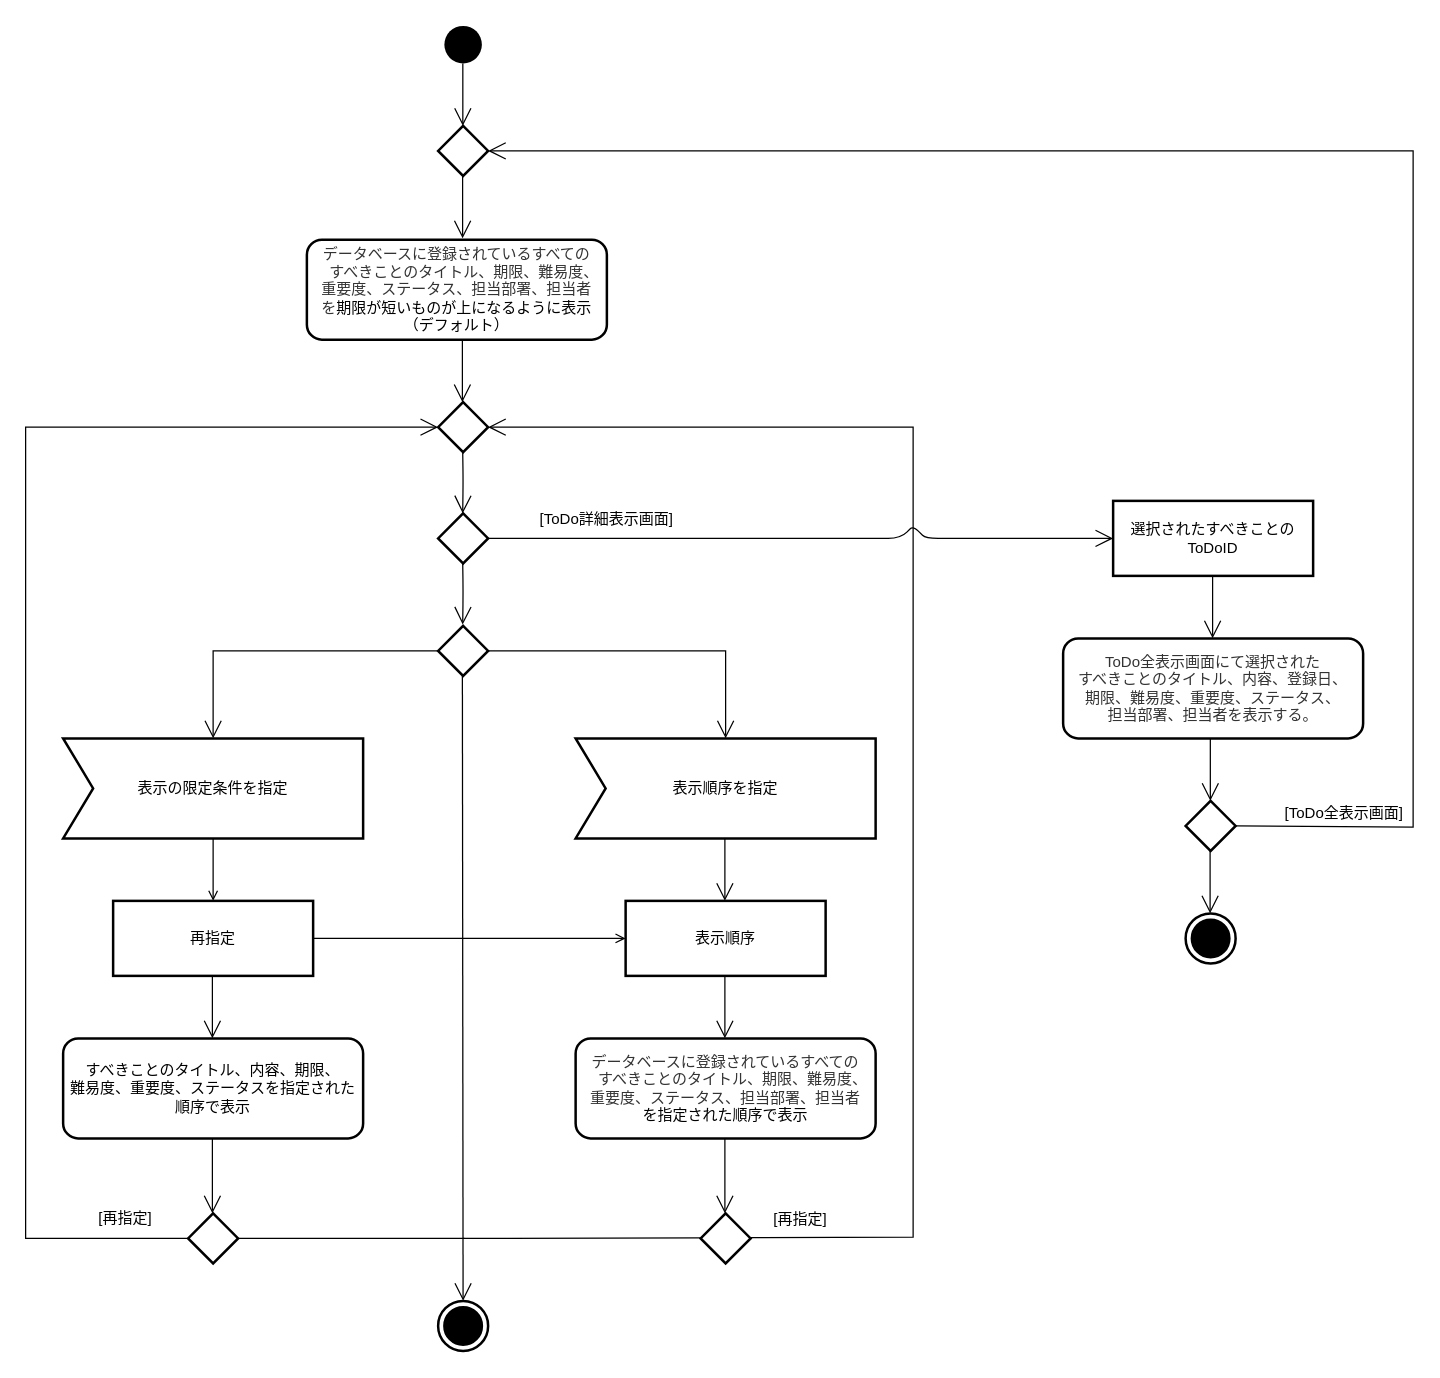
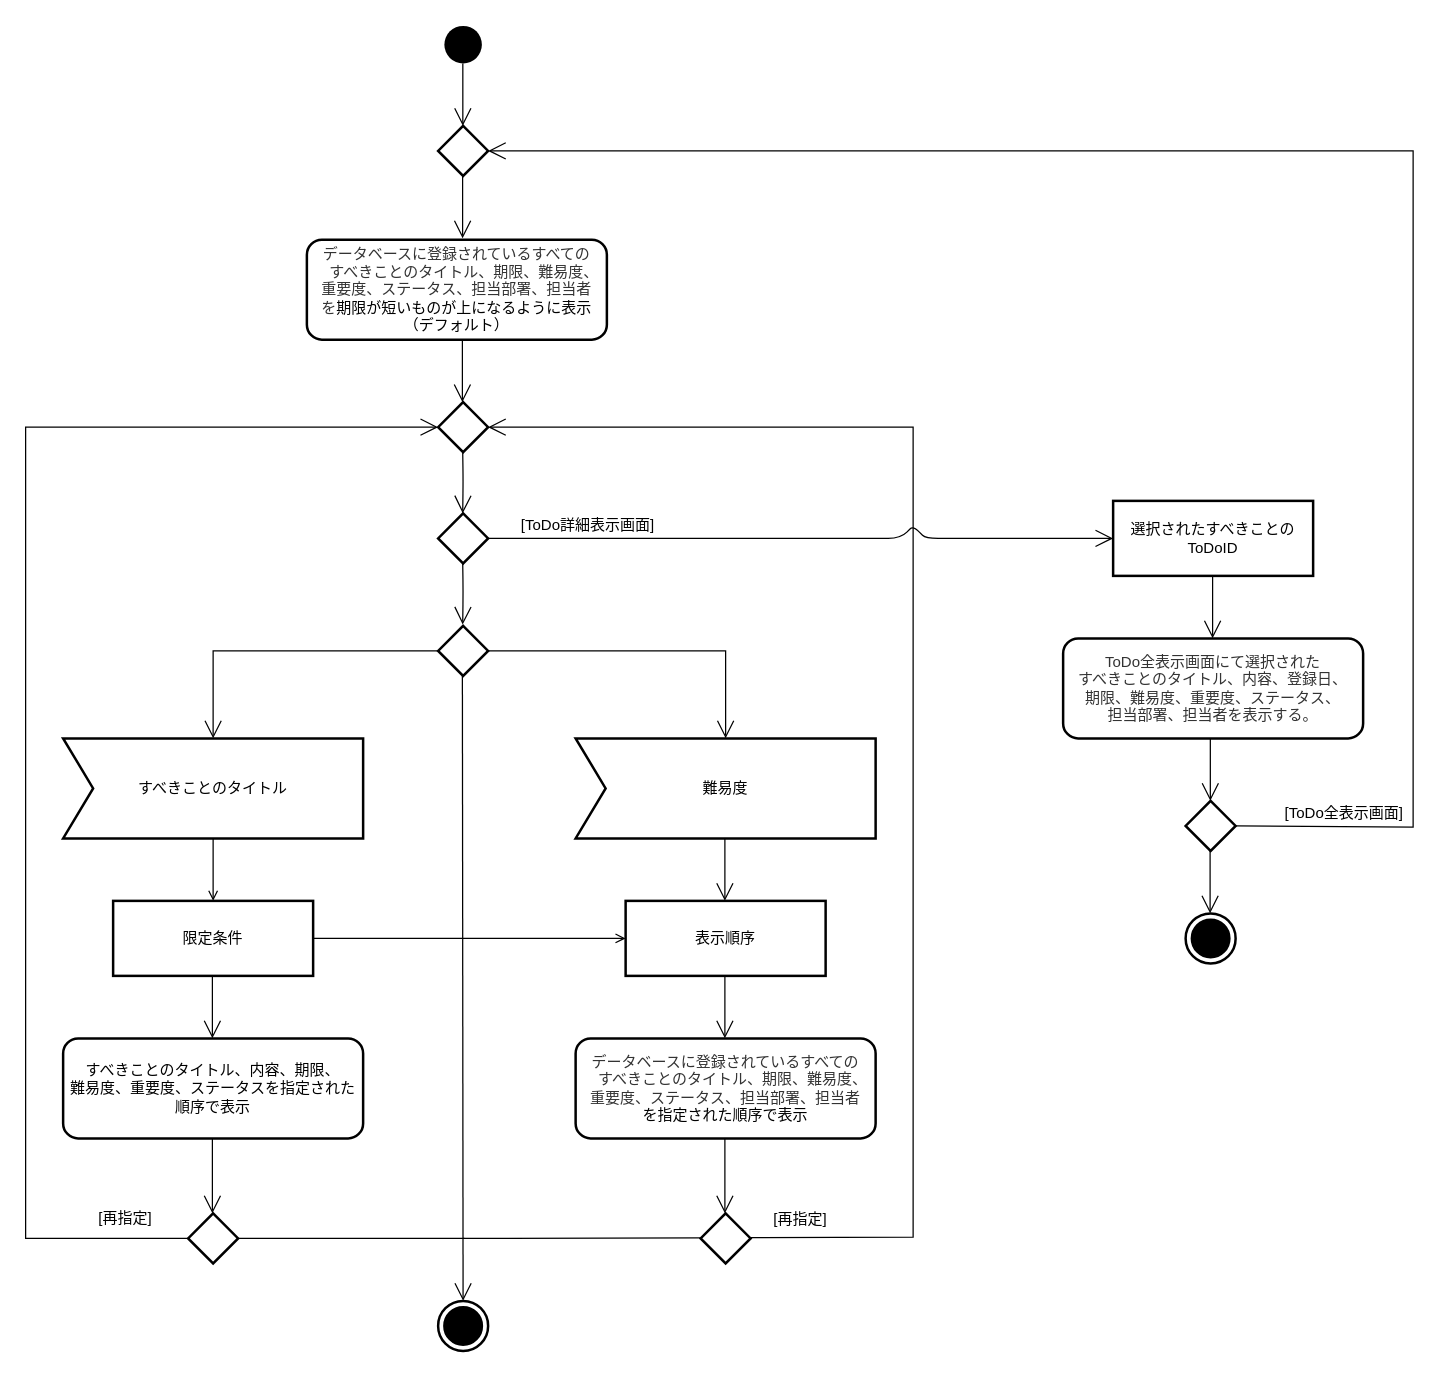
- <mxCell id="48" value="[ToDo詳細表示画面]" style="text;html=1;strokeColor=none;fillColor=none;align=center;verticalAlign=middle;whiteSpace=wrap;rounded=0;" vertex="1" parent="1"><mxGeometry x="425" y="405" width="120" height="20" as="geometry" /></mxCell>
+ <mxCell id="48" value="[ToDo詳細表示画面]" style="text;html=1;strokeColor=none;fillColor=none;align=center;verticalAlign=middle;whiteSpace=wrap;rounded=0;" vertex="1" parent="1"><mxGeometry x="410" y="410" width="120" height="20" as="geometry" /></mxCell>
- <mxCell id="19" value="表示の限定条件を指定" style="html=1;shape=mxgraph.sysml.accEvent;strokeWidth=2;whiteSpace=wrap;align=center;" vertex="1" parent="1"><mxGeometry x="50" y="590" width="240" height="80" as="geometry" /></mxCell>
+ <mxCell id="19" value="すべきことのタイトル" style="html=1;shape=mxgraph.sysml.accEvent;strokeWidth=2;whiteSpace=wrap;align=center;" vertex="1" parent="1"><mxGeometry x="50" y="590" width="240" height="80" as="geometry" /></mxCell>
- <mxCell id="11" value="表示順序を指定" style="html=1;shape=mxgraph.sysml.accEvent;strokeWidth=2;whiteSpace=wrap;align=center;" parent="1" vertex="1"><mxGeometry x="460" y="590" width="240" height="80" as="geometry" /></mxCell>
+ <mxCell id="11" value="難易度" style="html=1;shape=mxgraph.sysml.accEvent;strokeWidth=2;whiteSpace=wrap;align=center;" parent="1" vertex="1"><mxGeometry x="460" y="590" width="240" height="80" as="geometry" /></mxCell>
- <mxCell id="21" value="再指定" style="shape=rect;html=1;whiteSpace=wrap;align=center;strokeWidth=2;" vertex="1" parent="1"><mxGeometry x="90" y="720" width="160" height="60" as="geometry" /></mxCell>
+ <mxCell id="21" value="限定条件" style="shape=rect;html=1;whiteSpace=wrap;align=center;strokeWidth=2;" vertex="1" parent="1"><mxGeometry x="90" y="720" width="160" height="60" as="geometry" /></mxCell>
